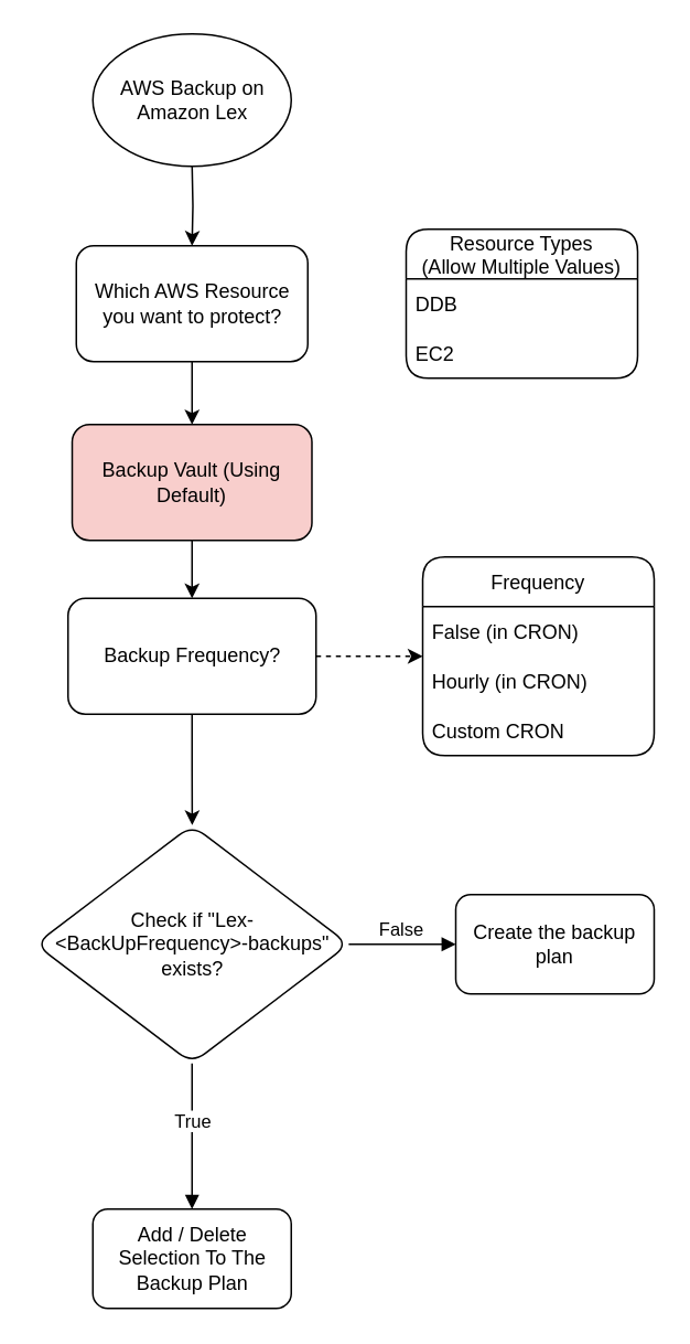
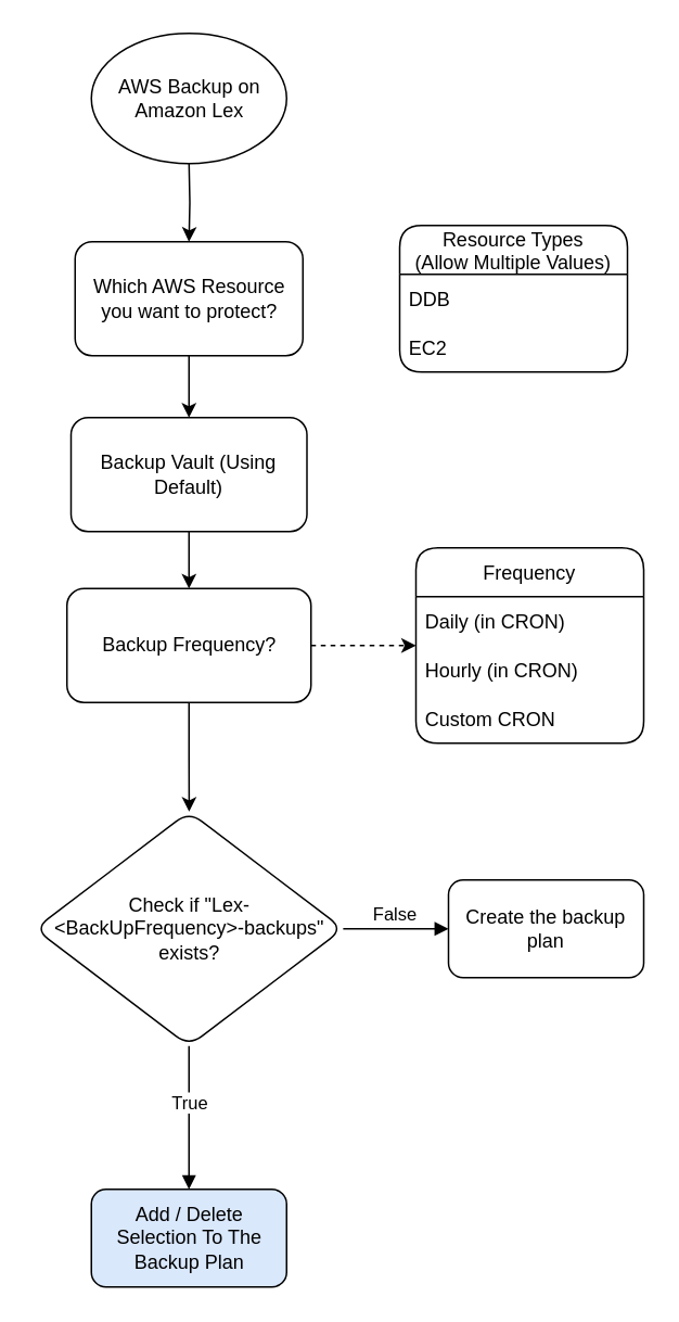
- <mxCell id="9" value="Backup Vault (Using Default)" style="rounded=1;whiteSpace=wrap;html=1;fillColor=#f8cecc;" parent="1" vertex="1"><mxGeometry x="43" y="256" width="145" height="70" as="geometry" /></mxCell>
+ <mxCell id="9" value="Backup Vault (Using Default)" style="rounded=1;whiteSpace=wrap;html=1;" parent="1" vertex="1"><mxGeometry x="43" y="256" width="145" height="70" as="geometry" /></mxCell>
- <mxCell id="14" value="False (in CRON)" style="text;strokeColor=none;fillColor=none;align=left;verticalAlign=middle;spacingLeft=4;spacingRight=4;overflow=hidden;points=[[0,0.5],[1,0.5]];portConstraint=eastwest;rotatable=0;rounded=1;shadow=0;glass=0;sketch=0;" parent="13" vertex="1"><mxGeometry y="30" width="140" height="30" as="geometry" /></mxCell>
+ <mxCell id="14" value="Daily (in CRON)" style="text;strokeColor=none;fillColor=none;align=left;verticalAlign=middle;spacingLeft=4;spacingRight=4;overflow=hidden;points=[[0,0.5],[1,0.5]];portConstraint=eastwest;rotatable=0;rounded=1;shadow=0;glass=0;sketch=0;" parent="13" vertex="1"><mxGeometry y="30" width="140" height="30" as="geometry" /></mxCell>
- <mxCell id="22" value="Add / Delete Selection To The Backup Plan" style="rounded=1;whiteSpace=wrap;html=1;shadow=0;glass=0;sketch=0;fontFamily=Helvetica;" parent="1" vertex="1"><mxGeometry x="55.5" y="730" width="120" height="60" as="geometry" /></mxCell>
+ <mxCell id="22" value="Add / Delete Selection To The Backup Plan" style="rounded=1;whiteSpace=wrap;html=1;shadow=0;glass=0;sketch=0;fontFamily=Helvetica;fillColor=#dae8fc;" parent="1" vertex="1"><mxGeometry x="55.5" y="730" width="120" height="60" as="geometry" /></mxCell>
